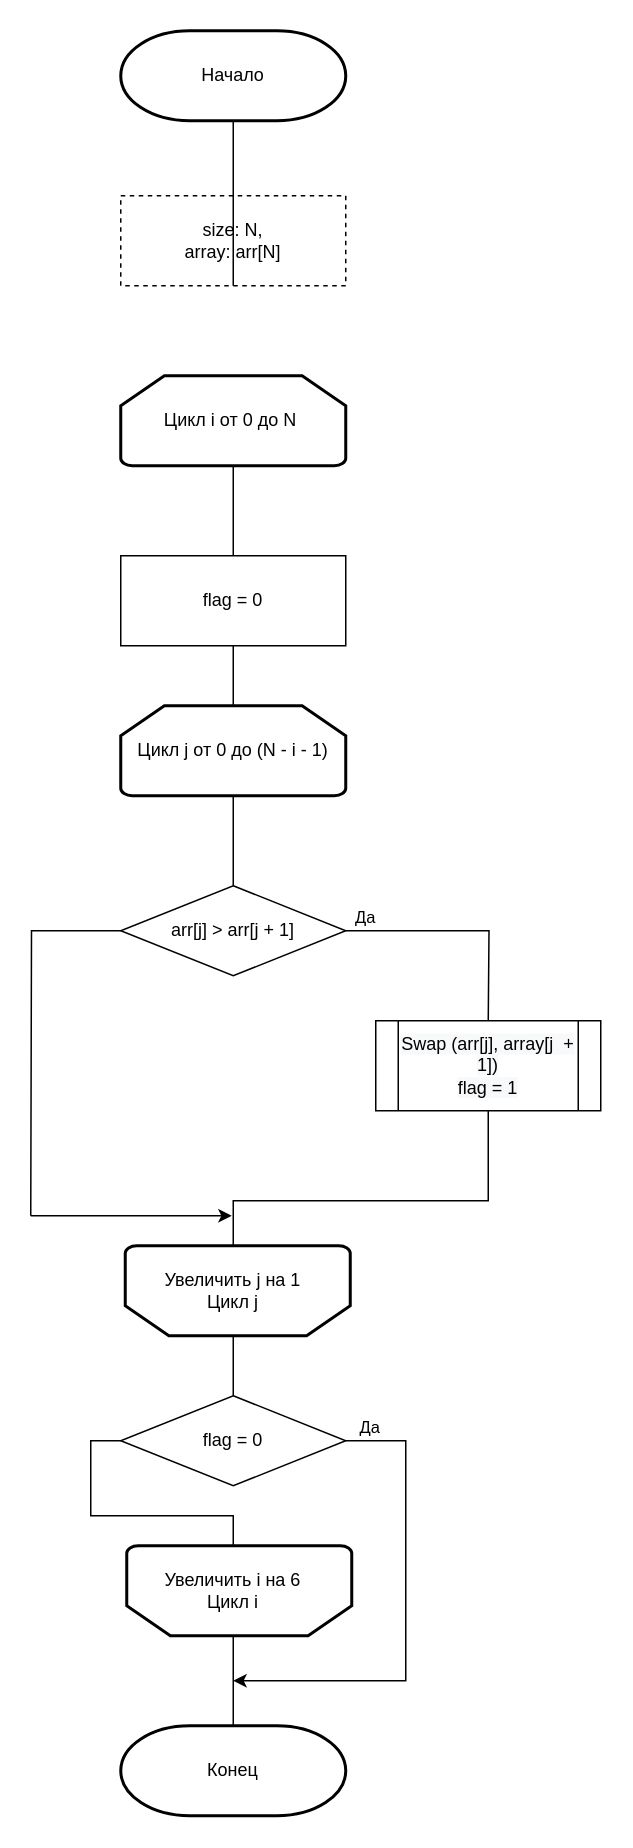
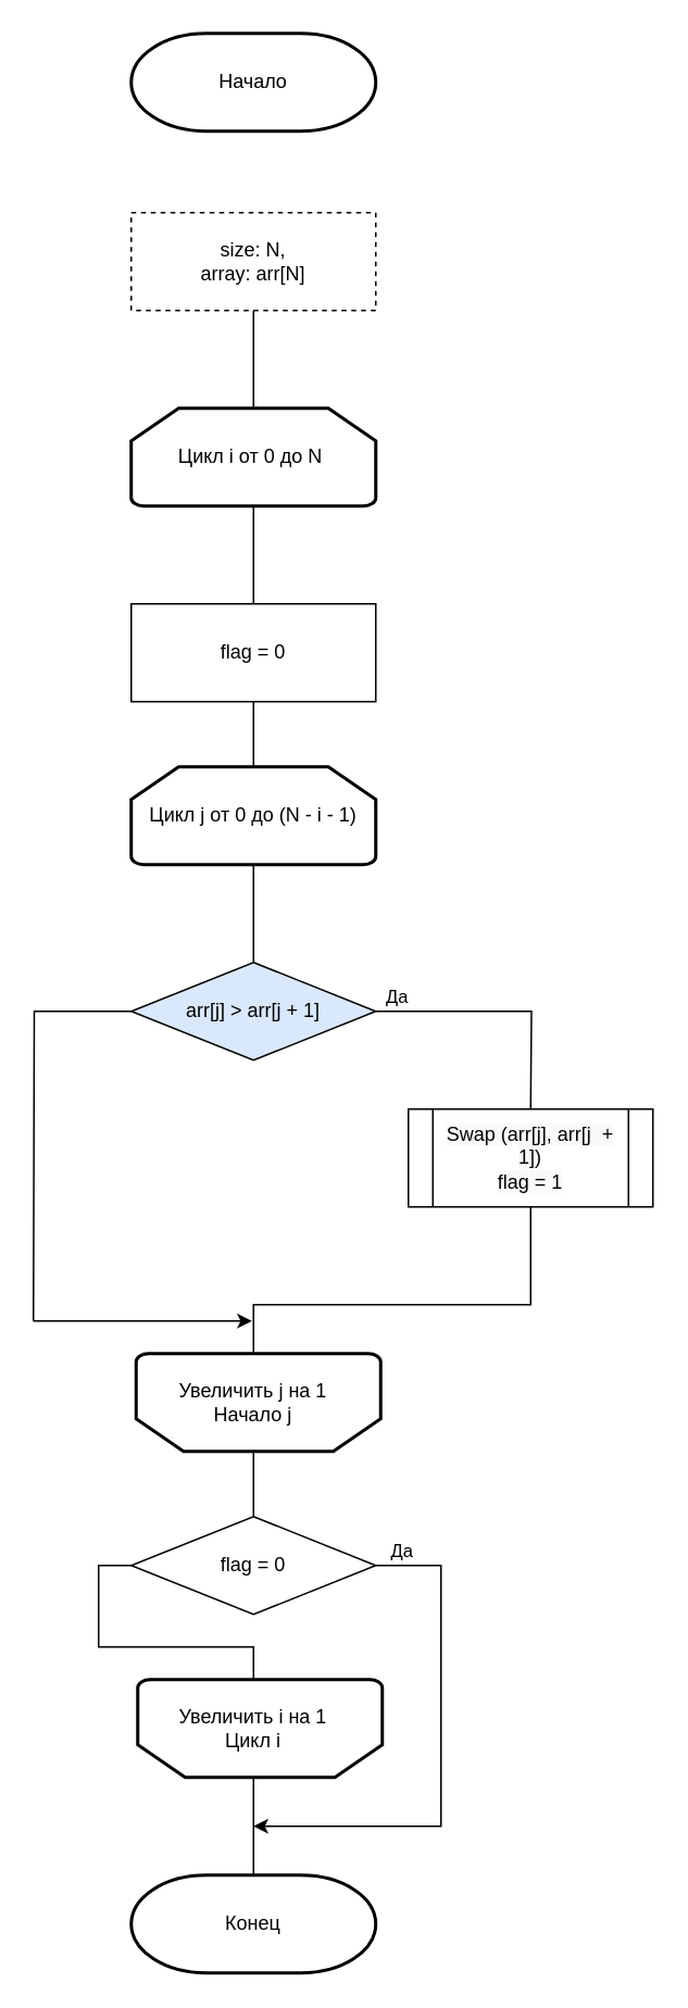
- <mxCell id="11" value="" style="endArrow=none;html=1;exitX=0.5;exitY=1;exitDx=0;exitDy=0;" parent="1" source="6" target="2" edge="1"><mxGeometry width="50" height="50" relative="1" as="geometry"><mxPoint x="140" y="240" as="sourcePoint" /><mxPoint x="190" y="190" as="targetPoint" /></mxGeometry></mxCell>
+ <mxCell id="11" value="" style="endArrow=none;html=1;exitX=0.5;exitY=1;exitDx=0;exitDy=0;entryX=0.5;entryY=0;entryDx=0;entryDy=0;entryPerimeter=0;" parent="1" source="6" target="3" edge="1"><mxGeometry width="50" height="50" relative="1" as="geometry"><mxPoint x="140" y="240" as="sourcePoint" /><mxPoint x="190" y="190" as="targetPoint" /></mxGeometry></mxCell>
- <mxCell id="20" value="arr[j] &amp;gt; arr[j + 1]" style="rhombus;whiteSpace=wrap;html=1;" parent="1" vertex="1"><mxGeometry x="80" y="590" width="150" height="60" as="geometry" /></mxCell>
+ <mxCell id="20" value="arr[j] &amp;gt; arr[j + 1]" style="rhombus;whiteSpace=wrap;html=1;fillColor=#dae8fc;" parent="1" vertex="1"><mxGeometry x="80" y="590" width="150" height="60" as="geometry" /></mxCell>
- <mxCell id="28" value="&#10;&#10;&lt;span style=&quot;color: rgb(0, 0, 0); font-family: helvetica; font-size: 12px; font-style: normal; font-weight: 400; letter-spacing: normal; text-align: center; text-indent: 0px; text-transform: none; word-spacing: 0px; background-color: rgb(248, 249, 250); display: inline; float: none;&quot;&gt;Swap (arr[j], array[j&amp;nbsp; + 1])&lt;/span&gt;&lt;br style=&quot;color: rgb(0, 0, 0); font-family: helvetica; font-size: 12px; font-style: normal; font-weight: 400; letter-spacing: normal; text-align: center; text-indent: 0px; text-transform: none; word-spacing: 0px; background-color: rgb(248, 249, 250);&quot;&gt;&lt;span style=&quot;color: rgb(0, 0, 0); font-family: helvetica; font-size: 12px; font-style: normal; font-weight: 400; letter-spacing: normal; text-align: center; text-indent: 0px; text-transform: none; word-spacing: 0px; background-color: rgb(248, 249, 250); display: inline; float: none;&quot;&gt;flag = 1&lt;/span&gt;&#10;&#10;" style="shape=process;whiteSpace=wrap;html=1;backgroundOutline=1;" vertex="1" parent="1"><mxGeometry x="250" y="680" width="150" height="60" as="geometry" /></mxCell>
+ <mxCell id="28" value="&#10;&#10;&lt;span style=&quot;color: rgb(0, 0, 0); font-family: helvetica; font-size: 12px; font-style: normal; font-weight: 400; letter-spacing: normal; text-align: center; text-indent: 0px; text-transform: none; word-spacing: 0px; background-color: rgb(248, 249, 250); display: inline; float: none;&quot;&gt;Swap (arr[j], arr[j&amp;nbsp; + 1])&lt;/span&gt;&lt;br style=&quot;color: rgb(0, 0, 0); font-family: helvetica; font-size: 12px; font-style: normal; font-weight: 400; letter-spacing: normal; text-align: center; text-indent: 0px; text-transform: none; word-spacing: 0px; background-color: rgb(248, 249, 250);&quot;&gt;&lt;span style=&quot;color: rgb(0, 0, 0); font-family: helvetica; font-size: 12px; font-style: normal; font-weight: 400; letter-spacing: normal; text-align: center; text-indent: 0px; text-transform: none; word-spacing: 0px; background-color: rgb(248, 249, 250); display: inline; float: none;&quot;&gt;flag = 1&lt;/span&gt;&#10;&#10;" style="shape=process;whiteSpace=wrap;html=1;backgroundOutline=1;" vertex="1" parent="1"><mxGeometry x="250" y="680" width="150" height="60" as="geometry" /></mxCell>
- <mxCell id="9" value="Увеличить j на 1&lt;br&gt;Цикл j" style="text;html=1;strokeColor=none;fillColor=none;align=center;verticalAlign=middle;whiteSpace=wrap;rounded=0;labelBackgroundColor=none;" parent="1" vertex="1"><mxGeometry x="75" y="830" width="160" height="60" as="geometry" /></mxCell>
+ <mxCell id="9" value="Увеличить j на 1&lt;br&gt;Начало j" style="text;html=1;strokeColor=none;fillColor=none;align=center;verticalAlign=middle;whiteSpace=wrap;rounded=0;labelBackgroundColor=none;" parent="1" vertex="1"><mxGeometry x="75" y="830" width="160" height="60" as="geometry" /></mxCell>
- <mxCell id="5" value="Увеличить i на 6&lt;br&gt;Цикл i" style="text;html=1;strokeColor=none;fillColor=none;align=center;verticalAlign=middle;whiteSpace=wrap;rounded=0;labelBackgroundColor=none;" parent="1" vertex="1"><mxGeometry x="75" y="1030" width="160" height="60" as="geometry" /></mxCell>
+ <mxCell id="5" value="Увеличить i на 1&lt;br&gt;Цикл i" style="text;html=1;strokeColor=none;fillColor=none;align=center;verticalAlign=middle;whiteSpace=wrap;rounded=0;labelBackgroundColor=none;" parent="1" vertex="1"><mxGeometry x="75" y="1030" width="160" height="60" as="geometry" /></mxCell>
